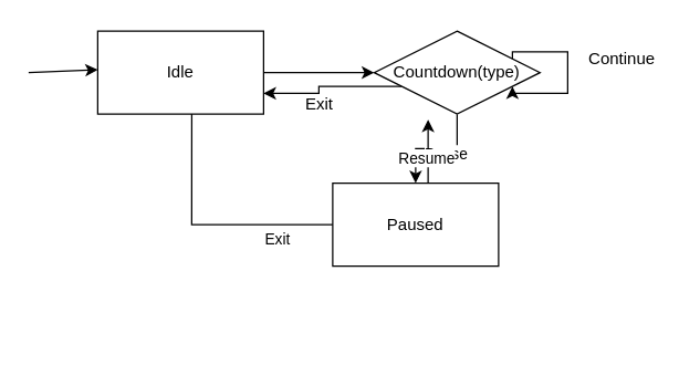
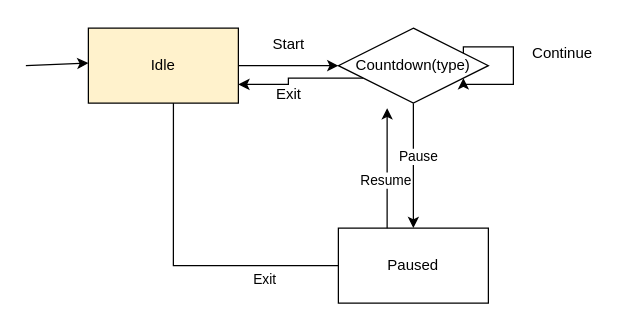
+ <mxCell id="9" value="Start" style="text;html=1;align=center;verticalAlign=middle;resizable=0;points=[];autosize=1;strokeColor=none;fillColor=none;" parent="1" vertex="1"><mxGeometry x="205" y="20" width="50" height="30" as="geometry" /></mxCell>
- <mxCell id="3" value="Idle" style="rounded=0;whiteSpace=wrap;html=1;" parent="1" vertex="1"><mxGeometry x="70" y="22" width="120" height="60" as="geometry" /></mxCell>
+ <mxCell id="3" value="Idle" style="rounded=0;whiteSpace=wrap;html=1;fillColor=#fff2cc;" parent="1" vertex="1"><mxGeometry x="70" y="22" width="120" height="60" as="geometry" /></mxCell>
- <mxCell id="8" value="Paused" style="rounded=0;whiteSpace=wrap;html=1;" parent="1" vertex="1"><mxGeometry x="240" y="132" width="120" height="60" as="geometry" /></mxCell>
+ <mxCell id="8" value="Paused" style="rounded=0;whiteSpace=wrap;html=1;" parent="1" vertex="1"><mxGeometry x="270" y="182" width="120" height="60" as="geometry" /></mxCell>
